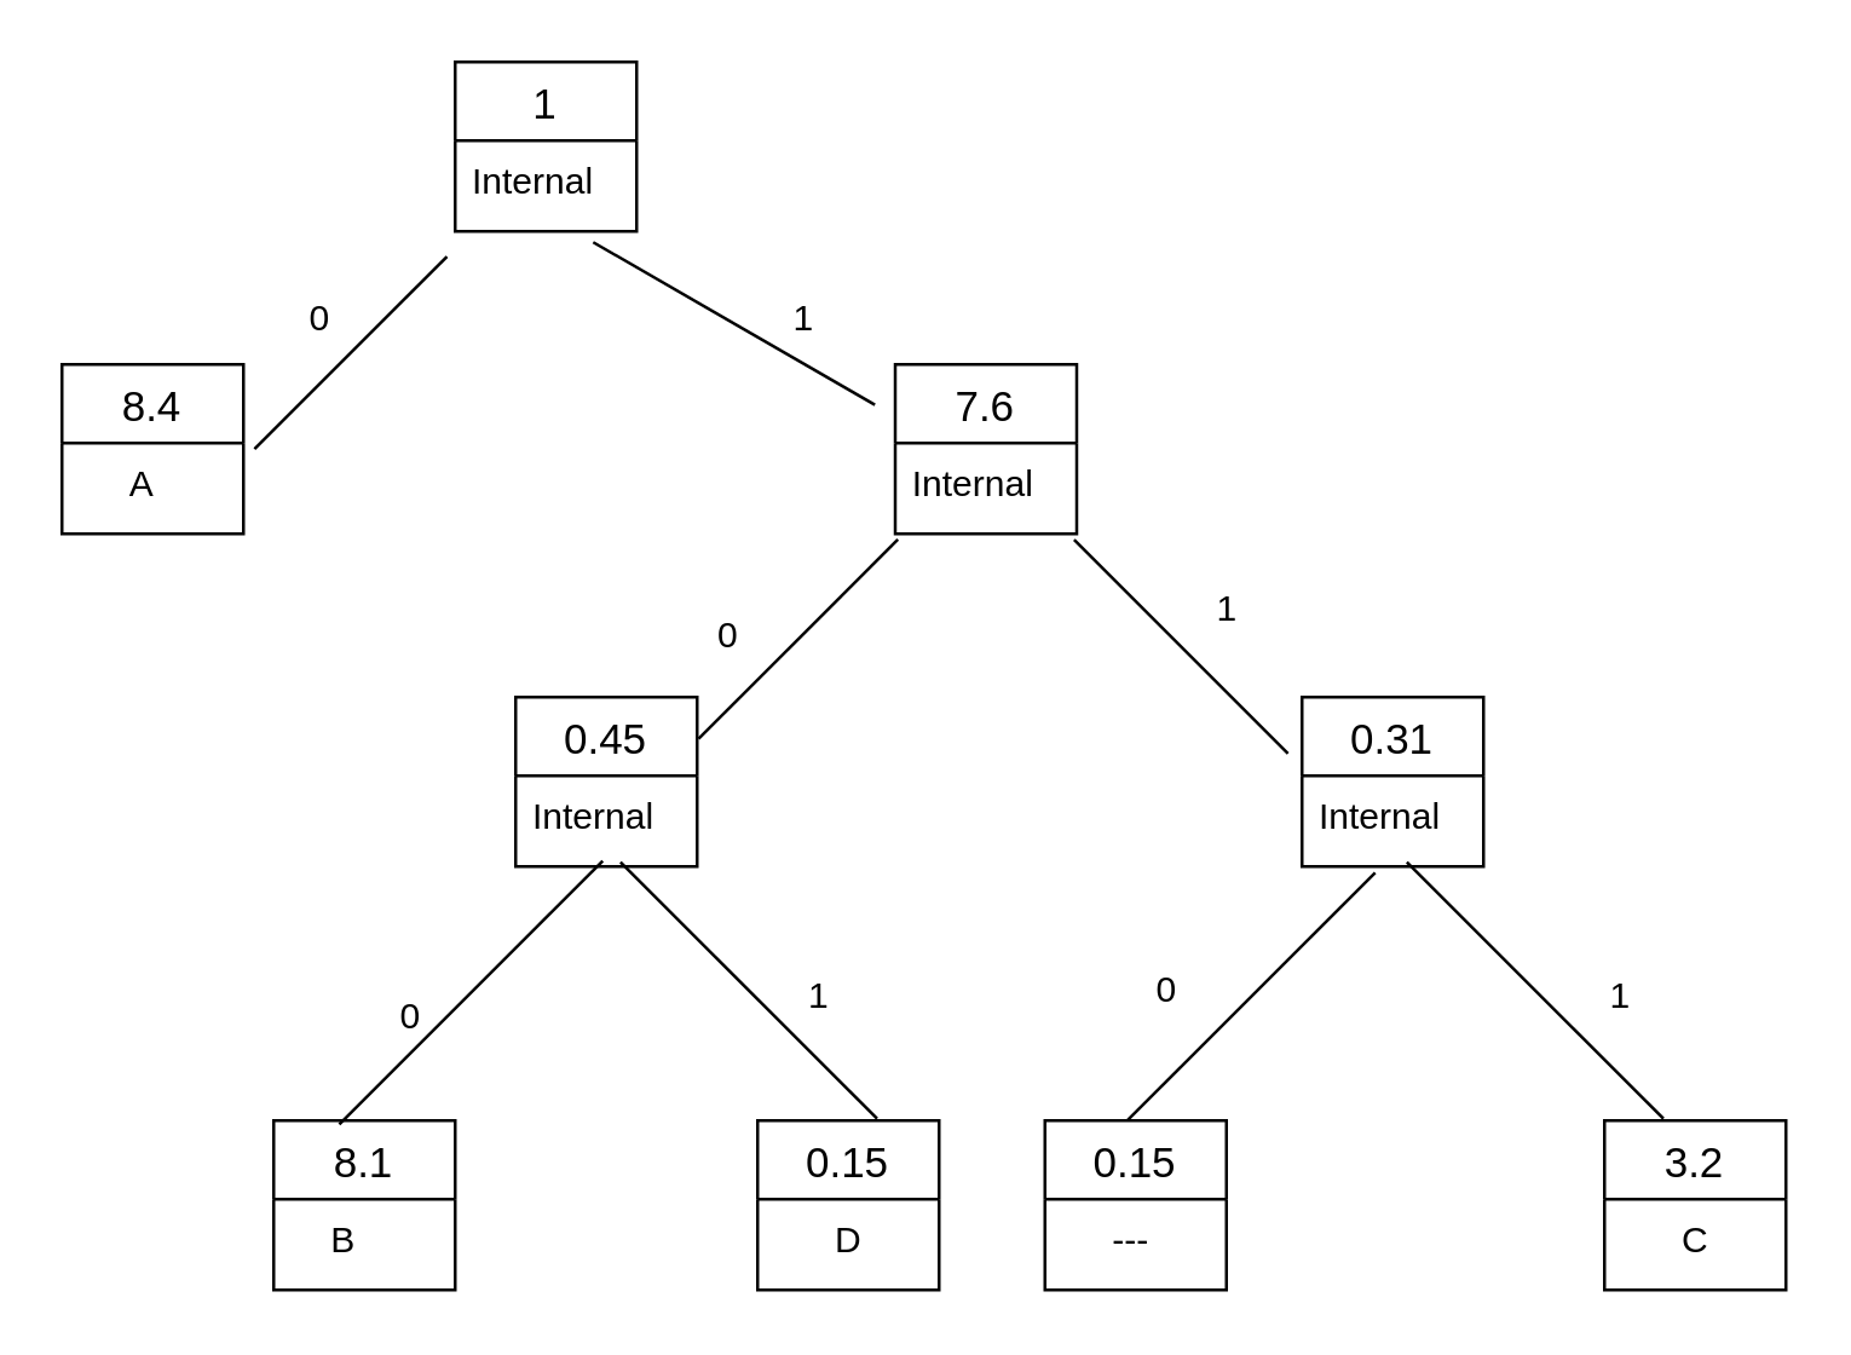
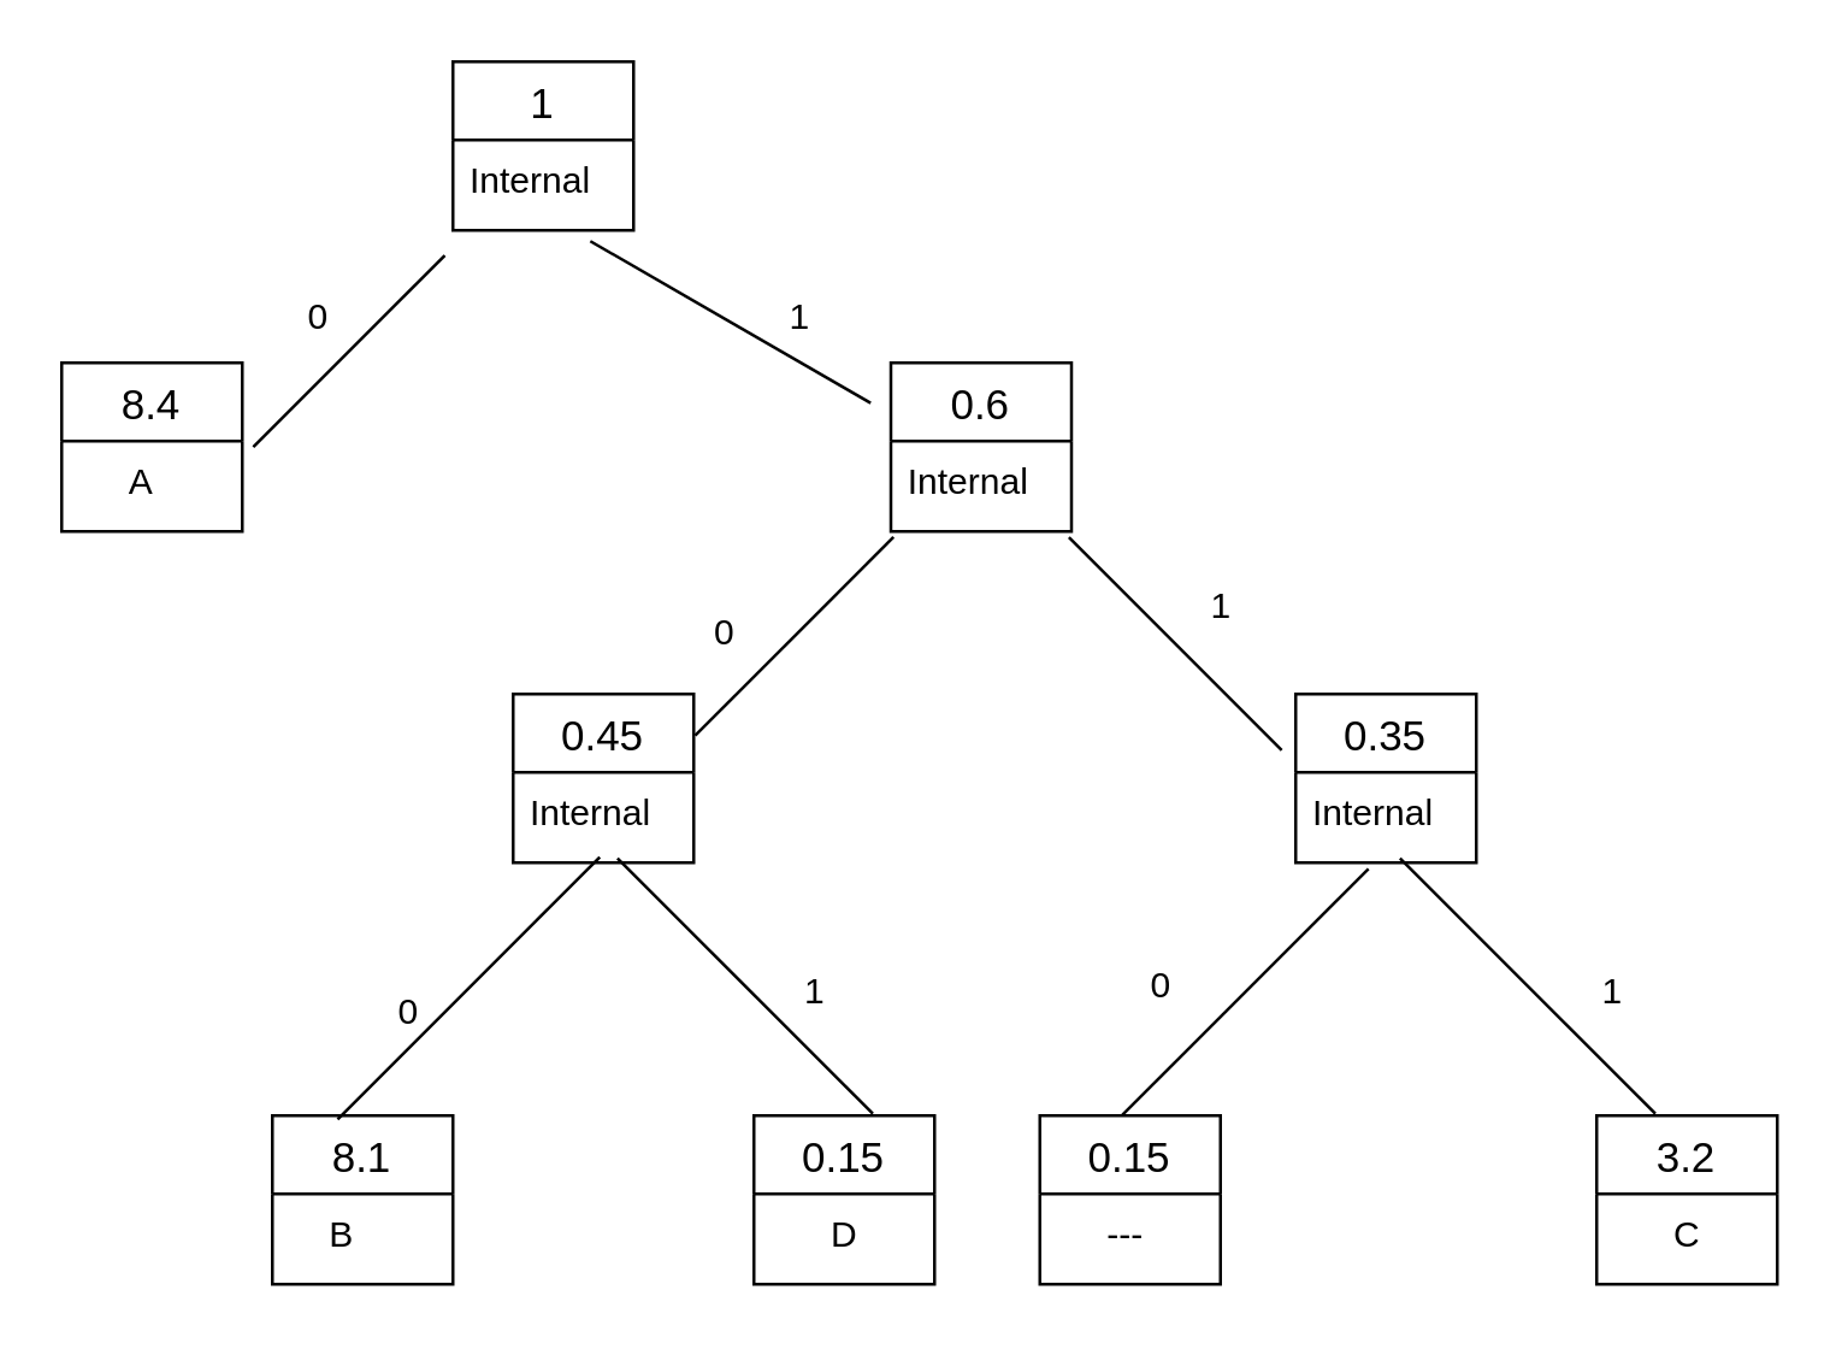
- <mxCell id="6" value="7.6" style="swimlane;fontStyle=0;childLayout=stackLayout;horizontal=1;startSize=26;horizontalStack=0;resizeParent=1;resizeParentMax=0;resizeLast=0;collapsible=1;marginBottom=0;align=center;fontSize=14;" parent="1" vertex="1"><mxGeometry x="295.5" y="120" width="60" height="56" as="geometry" /></mxCell>
+ <mxCell id="6" value="0.6" style="swimlane;fontStyle=0;childLayout=stackLayout;horizontal=1;startSize=26;horizontalStack=0;resizeParent=1;resizeParentMax=0;resizeLast=0;collapsible=1;marginBottom=0;align=center;fontSize=14;" parent="1" vertex="1"><mxGeometry x="295.5" y="120" width="60" height="56" as="geometry" /></mxCell>
- <mxCell id="10" value="0.31" style="swimlane;fontStyle=0;childLayout=stackLayout;horizontal=1;startSize=26;horizontalStack=0;resizeParent=1;resizeParentMax=0;resizeLast=0;collapsible=1;marginBottom=0;align=center;fontSize=14;" parent="1" vertex="1"><mxGeometry x="430" y="230" width="60" height="56" as="geometry" /></mxCell>
+ <mxCell id="10" value="0.35" style="swimlane;fontStyle=0;childLayout=stackLayout;horizontal=1;startSize=26;horizontalStack=0;resizeParent=1;resizeParentMax=0;resizeLast=0;collapsible=1;marginBottom=0;align=center;fontSize=14;" parent="1" vertex="1"><mxGeometry x="430" y="230" width="60" height="56" as="geometry" /></mxCell>
